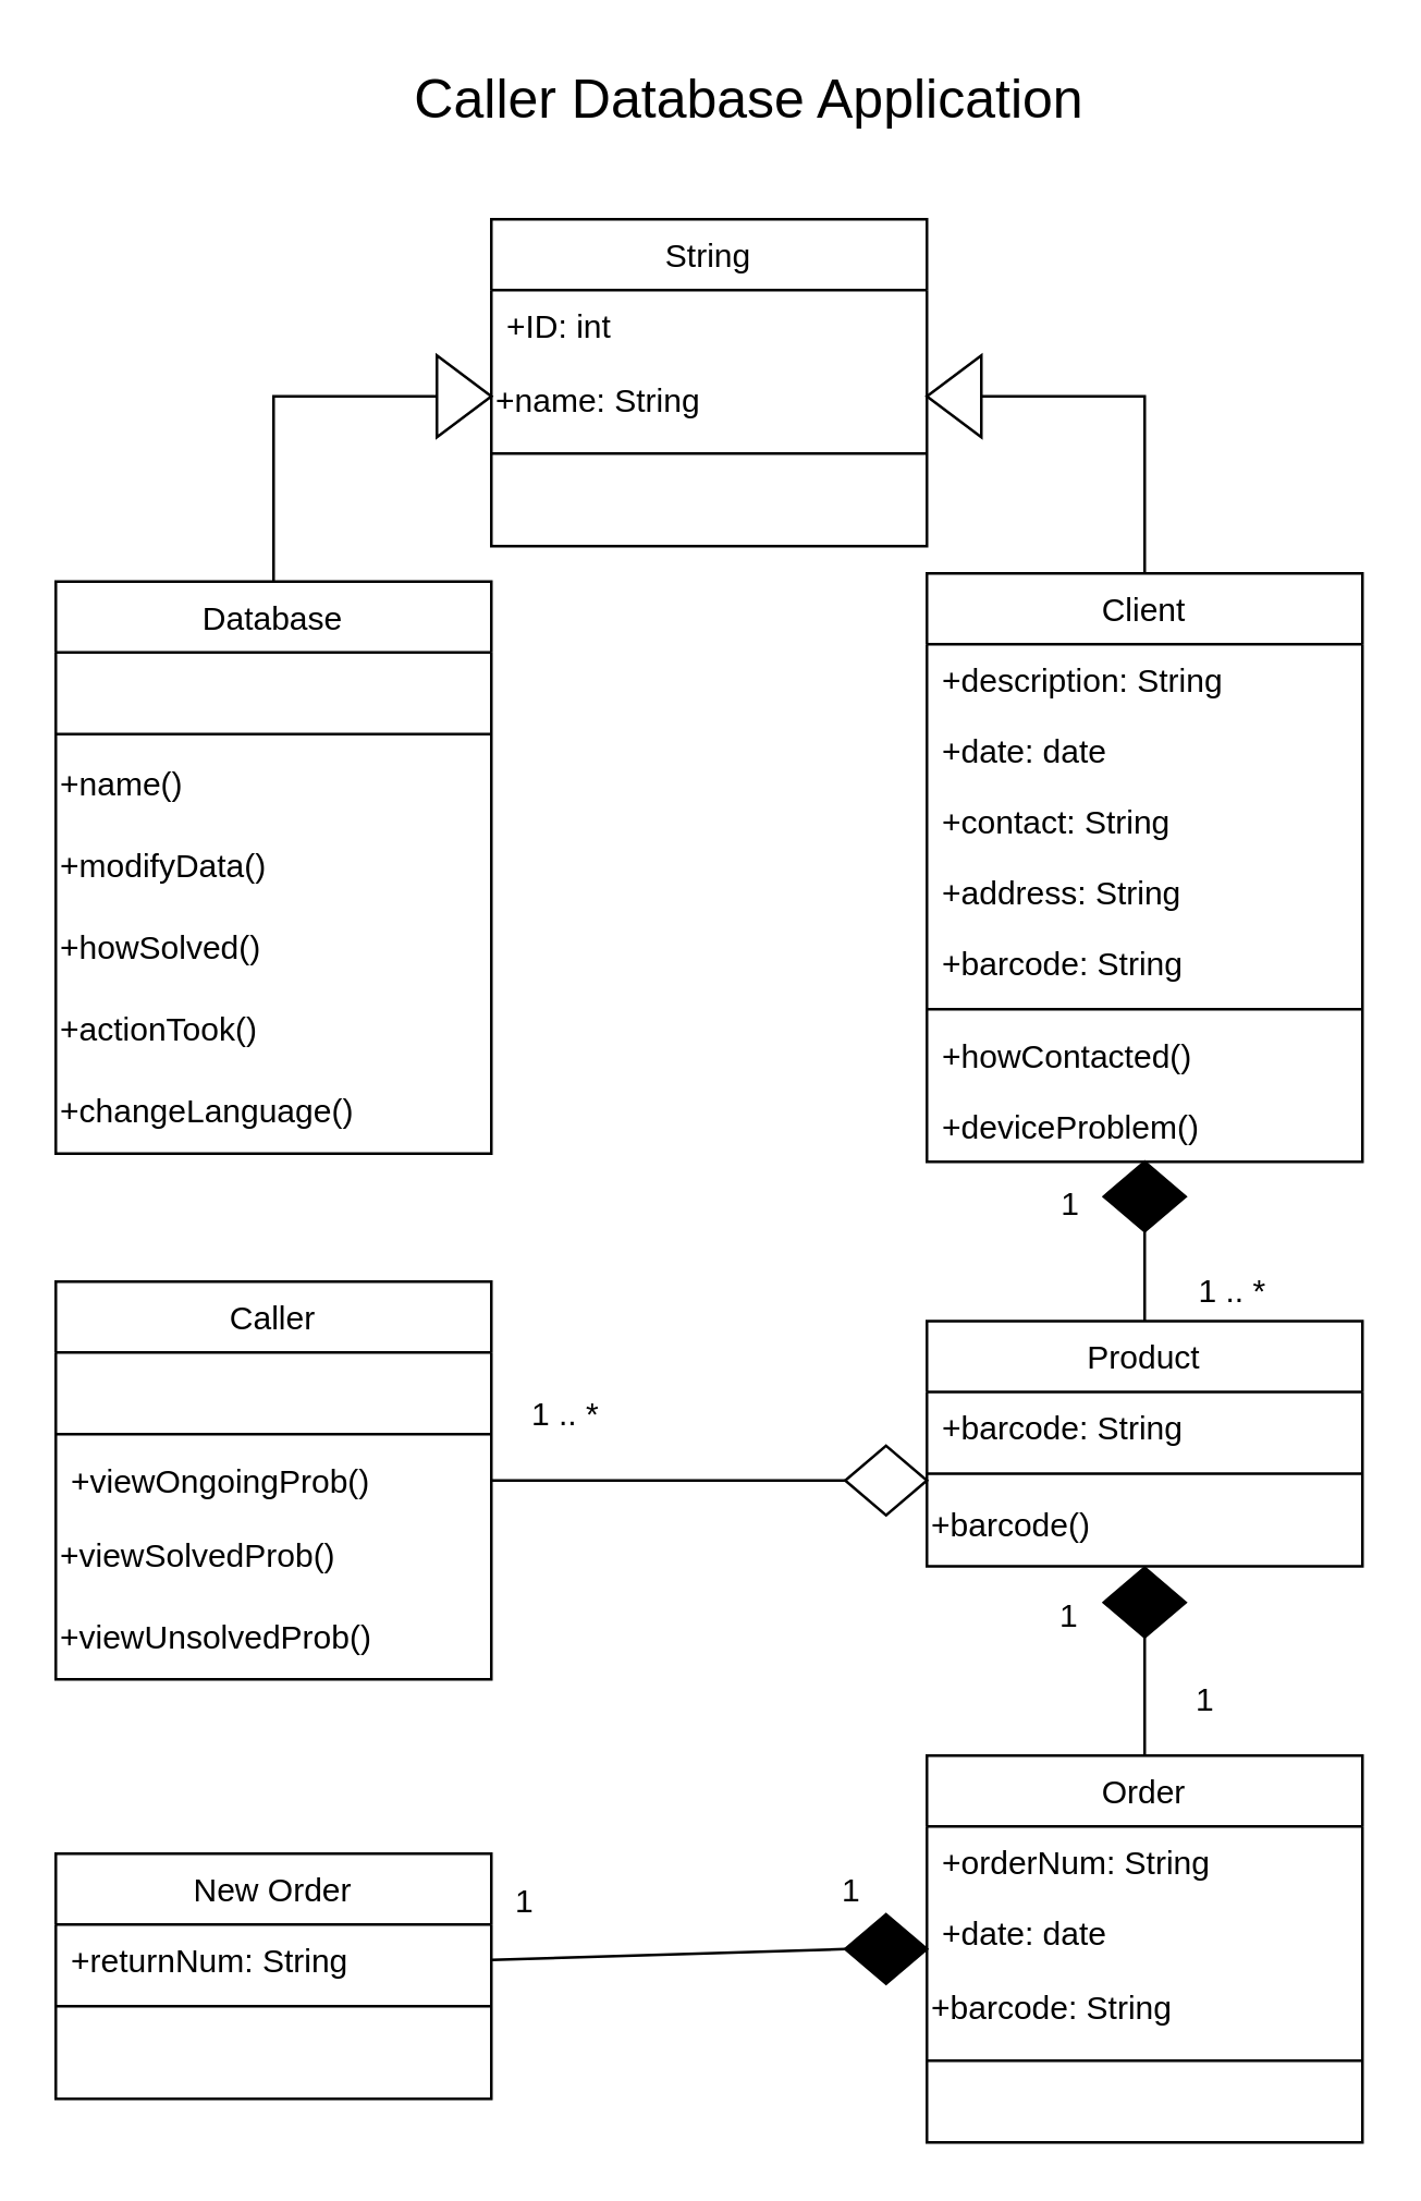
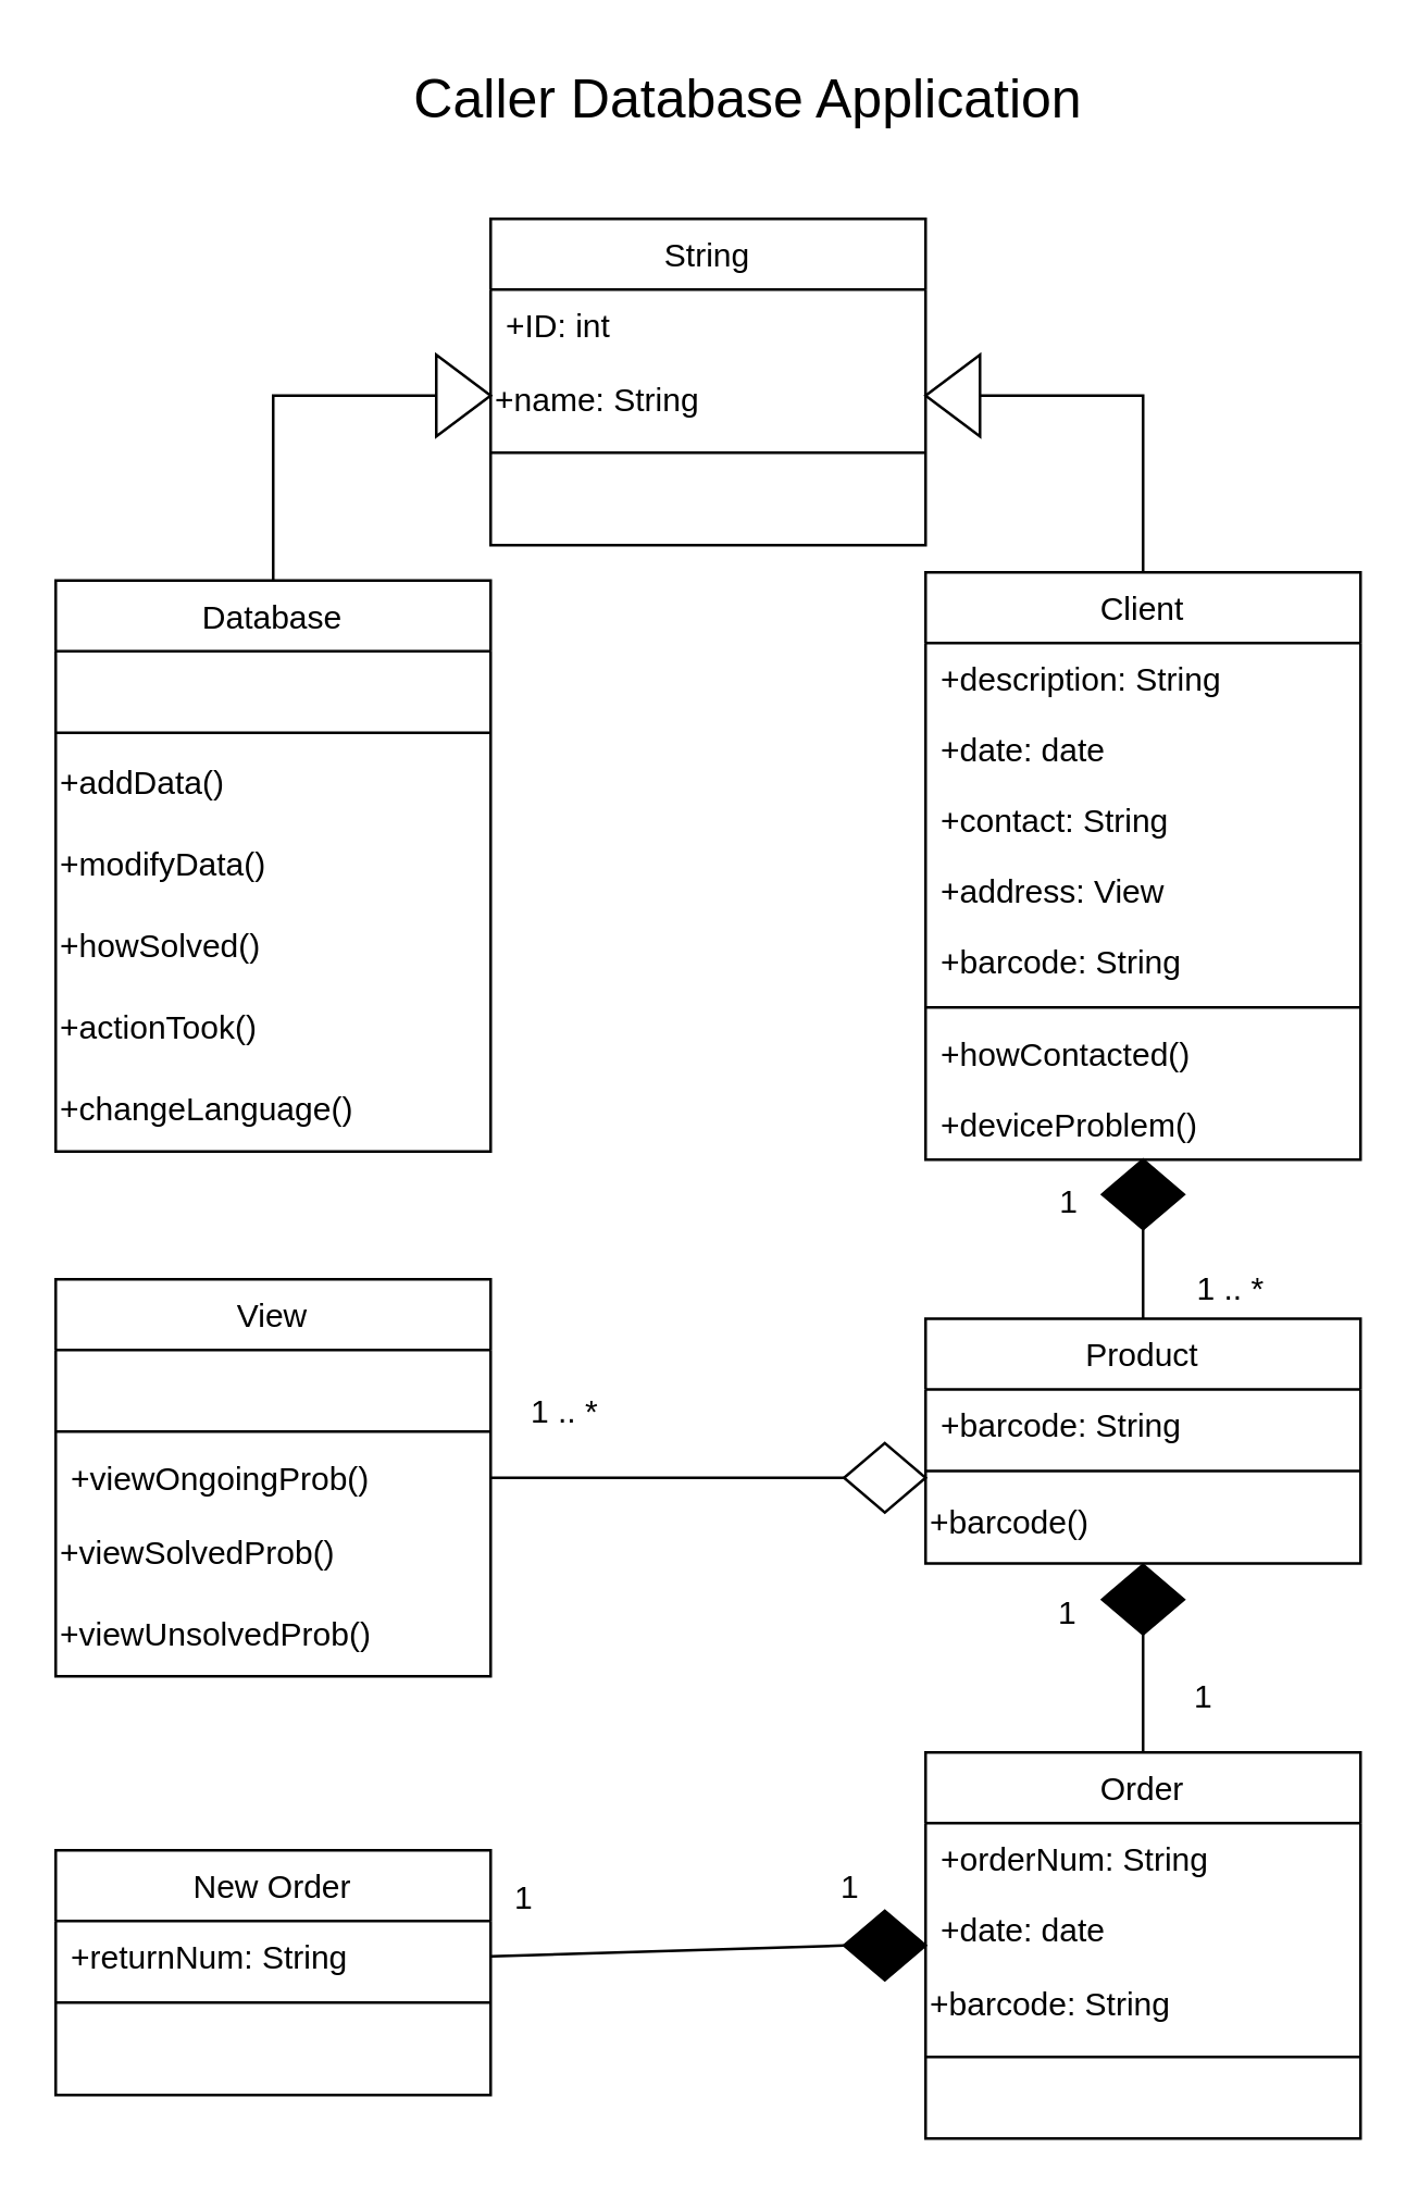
- <mxCell id="5" value="+name()" style="text;html=1;align=left;verticalAlign=middle;resizable=0;points=[];autosize=1;strokeColor=none;fillColor=none;" vertex="1" parent="2"><mxGeometry y="60" width="160" height="30" as="geometry" /></mxCell>
+ <mxCell id="5" value="+addData()" style="text;html=1;align=left;verticalAlign=middle;resizable=0;points=[];autosize=1;strokeColor=none;fillColor=none;" vertex="1" parent="2"><mxGeometry y="60" width="160" height="30" as="geometry" /></mxCell>
- <mxCell id="24" value="+address: String" style="text;align=left;verticalAlign=top;spacingLeft=4;spacingRight=4;overflow=hidden;rotatable=0;points=[[0,0.5],[1,0.5]];portConstraint=eastwest;rounded=0;shadow=0;html=0;" parent="20" vertex="1"><mxGeometry y="104" width="160" height="26" as="geometry" /></mxCell>
+ <mxCell id="24" value="+address: View" style="text;align=left;verticalAlign=top;spacingLeft=4;spacingRight=4;overflow=hidden;rotatable=0;points=[[0,0.5],[1,0.5]];portConstraint=eastwest;rounded=0;shadow=0;html=0;" parent="20" vertex="1"><mxGeometry y="104" width="160" height="26" as="geometry" /></mxCell>
- <mxCell id="37" value="Caller" style="swimlane;fontStyle=0;align=center;verticalAlign=top;childLayout=stackLayout;horizontal=1;startSize=26;horizontalStack=0;resizeParent=1;resizeLast=0;collapsible=1;marginBottom=0;rounded=0;shadow=0;strokeWidth=1;" vertex="1" parent="1"><mxGeometry x="20" y="470" width="160" height="146" as="geometry"><mxRectangle x="130" y="380" width="160" height="26" as="alternateBounds" /></mxGeometry></mxCell>
+ <mxCell id="37" value="View" style="swimlane;fontStyle=0;align=center;verticalAlign=top;childLayout=stackLayout;horizontal=1;startSize=26;horizontalStack=0;resizeParent=1;resizeLast=0;collapsible=1;marginBottom=0;rounded=0;shadow=0;strokeWidth=1;" vertex="1" parent="1"><mxGeometry x="20" y="470" width="160" height="146" as="geometry"><mxRectangle x="130" y="380" width="160" height="26" as="alternateBounds" /></mxGeometry></mxCell>
